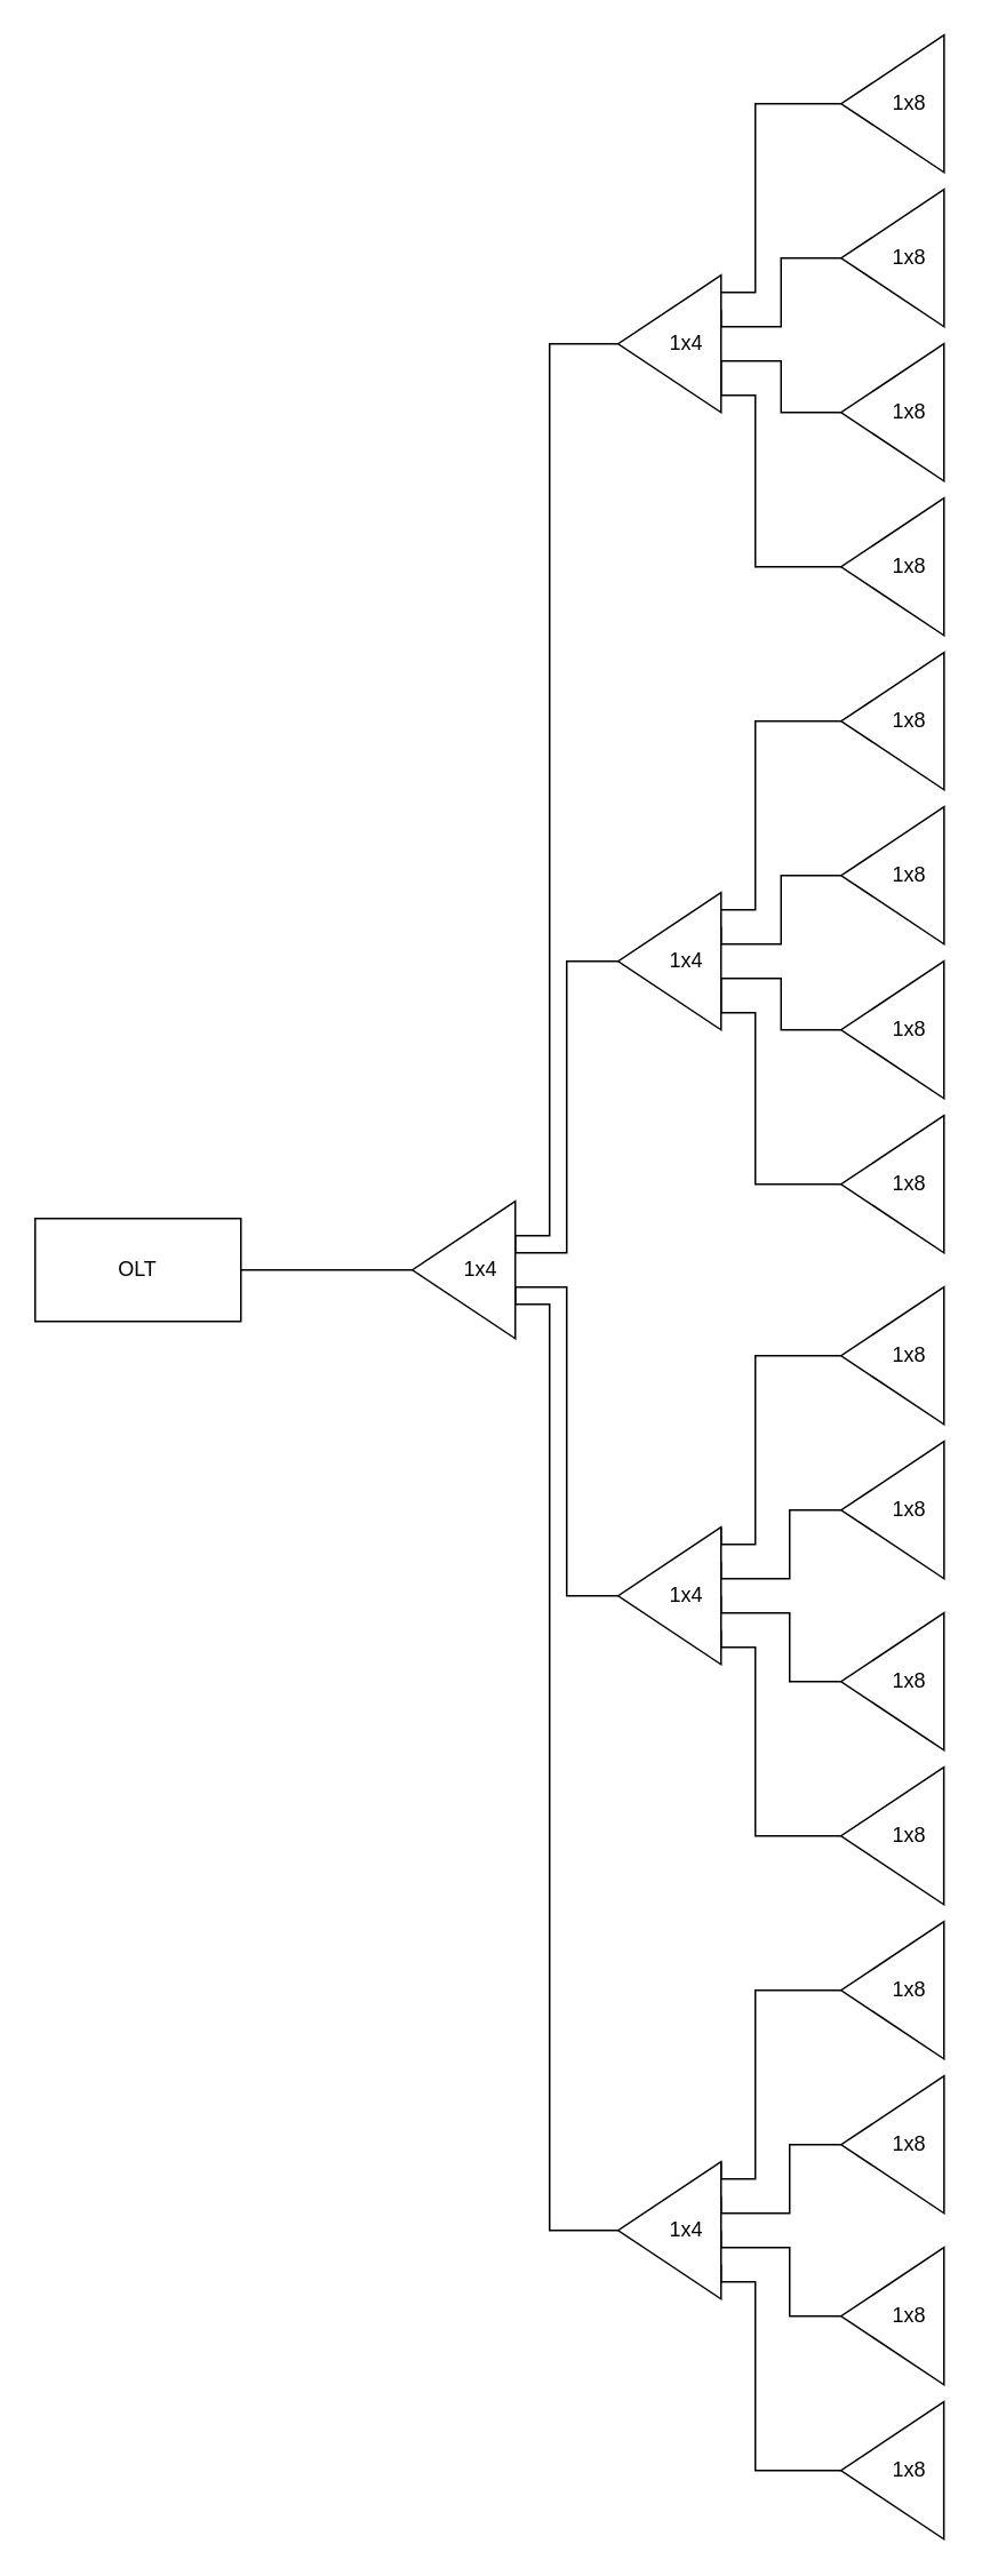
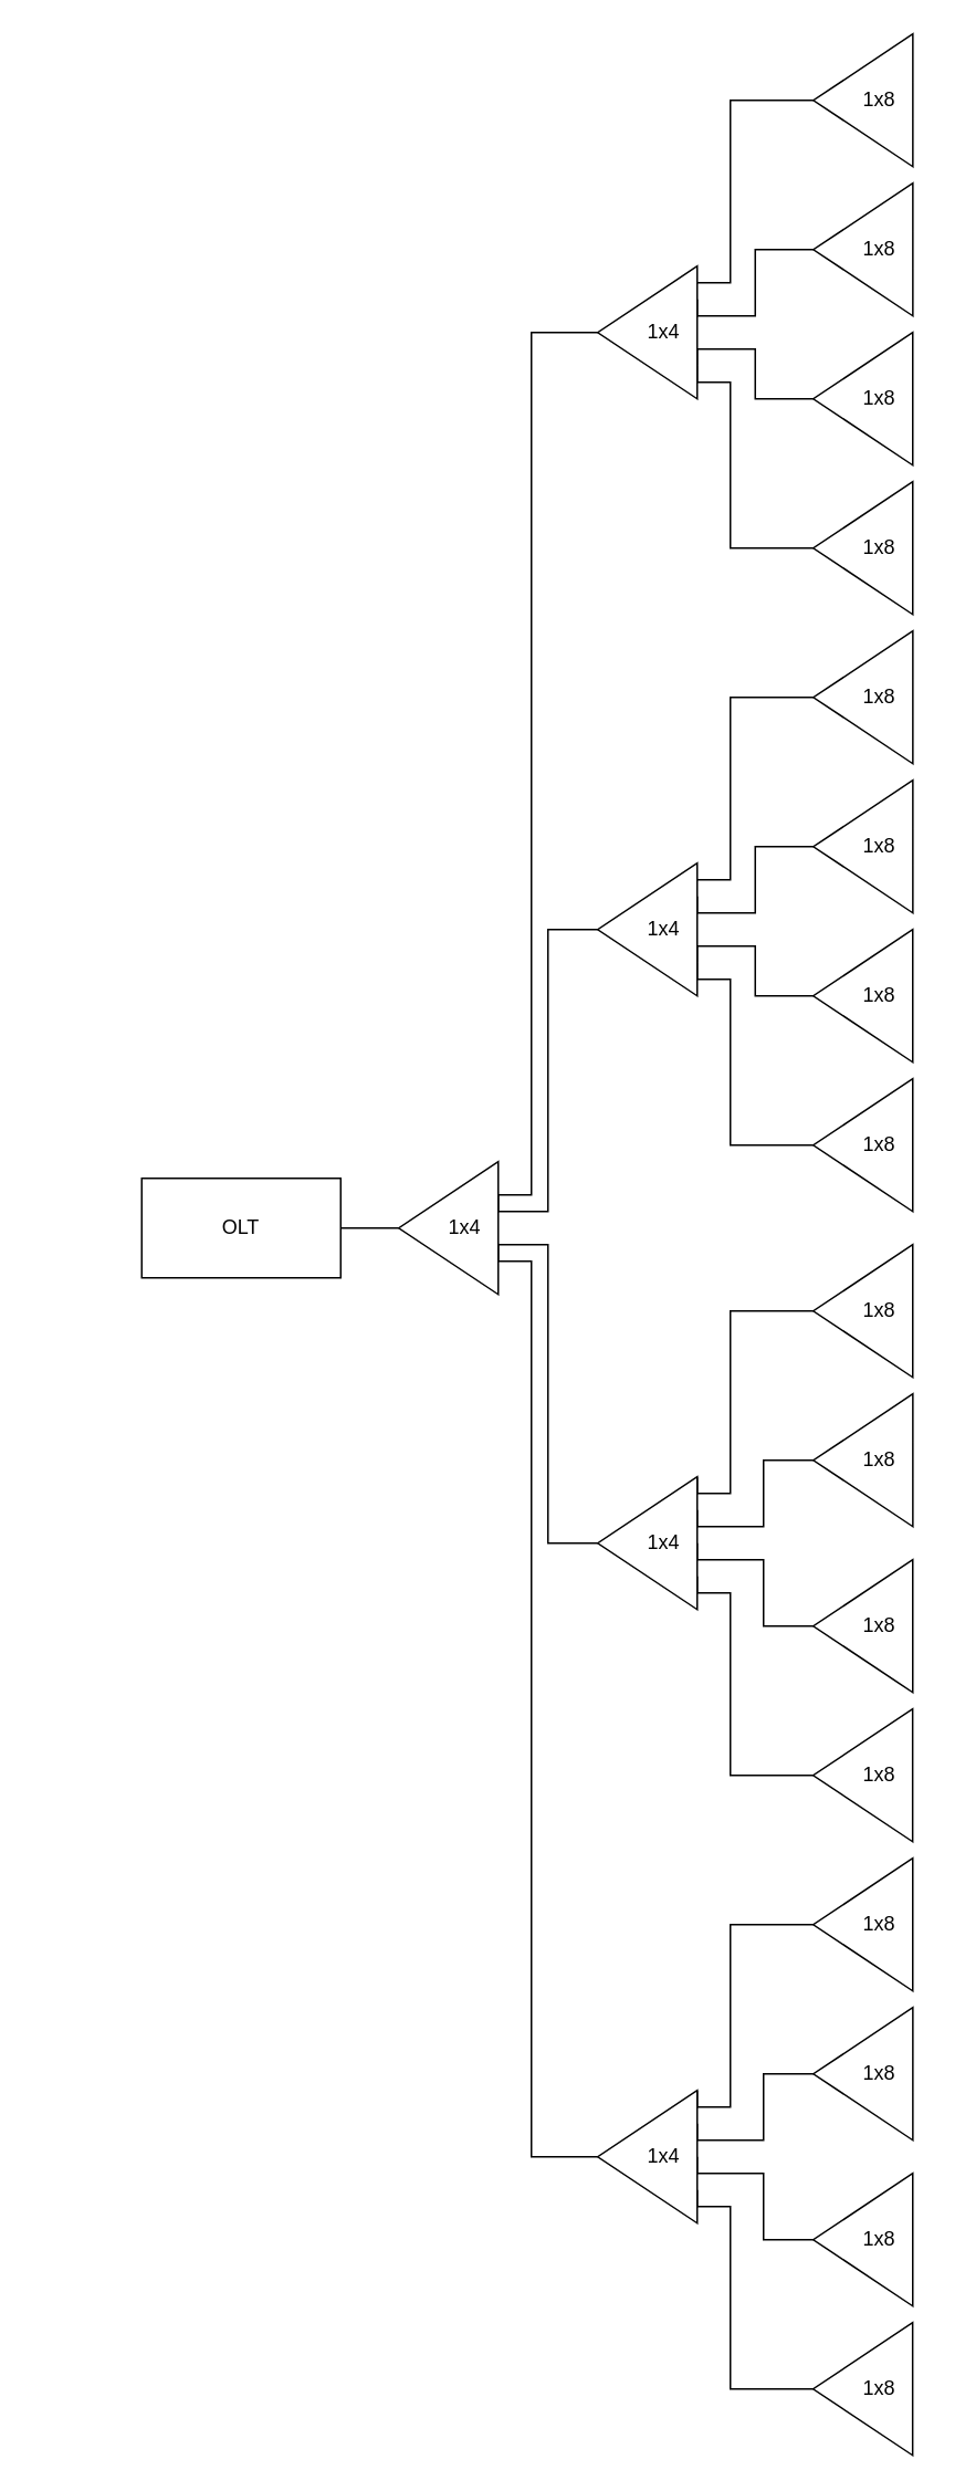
- <mxCell id="8" value="OLT" style="rounded=0;whiteSpace=wrap;html=1;" parent="1" vertex="1"><mxGeometry x="20" y="710" width="120" height="60" as="geometry" /></mxCell>
+ <mxCell id="8" value="OLT" style="rounded=0;whiteSpace=wrap;html=1;" parent="1" vertex="1"><mxGeometry x="85" y="710" width="120" height="60" as="geometry" /></mxCell>
